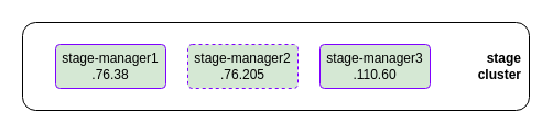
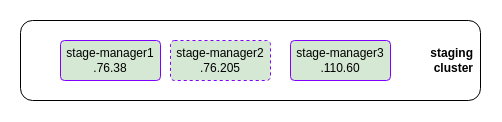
- <mxCell id="3" value="stage-manager1&lt;br&gt;.76.38" style="rounded=1;arcSize=10;whiteSpace=wrap;html=1;align=center;fillColor=#d5e8d4;strokeColor=#7F00FF;" vertex="1" parent="1"><mxGeometry x="50" y="40" width="100" height="40" as="geometry" /></mxCell>
+ <mxCell id="3" value="stage-manager1&lt;br&gt;.76.38" style="rounded=1;arcSize=10;whiteSpace=wrap;html=1;align=center;fillColor=#d5e8d4;strokeColor=#7F00FF;" vertex="1" parent="1"><mxGeometry x="60" y="40" width="100" height="40" as="geometry" /></mxCell>
- <mxCell id="2" value="&lt;b&gt;stage&lt;br&gt;cluster&lt;/b&gt;" style="shape=ext;margin=3;double=0;whiteSpace=wrap;html=1;align=right;fillColor=none;rounded=1;strokeColor=default;strokeWidth=1;spacingRight=5;" vertex="1" parent="1"><mxGeometry x="20" y="20" width="460" height="80" as="geometry" /></mxCell>
+ <mxCell id="2" value="&lt;b&gt;staging&lt;br&gt;cluster&lt;/b&gt;" style="shape=ext;margin=3;double=0;whiteSpace=wrap;html=1;align=right;fillColor=none;rounded=1;strokeColor=default;strokeWidth=1;spacingRight=5;" vertex="1" parent="1"><mxGeometry x="20" y="20" width="460" height="80" as="geometry" /></mxCell>
